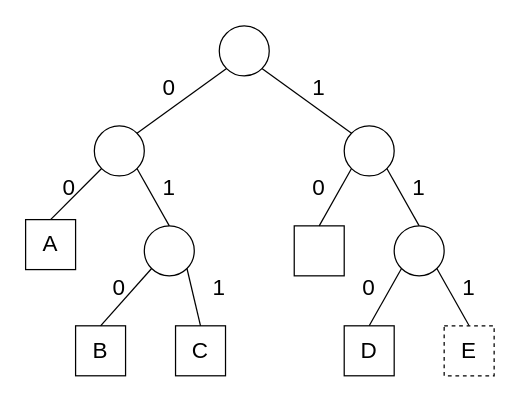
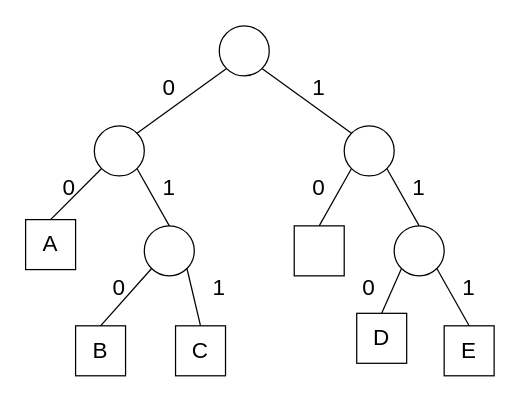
- <mxCell id="19" value="D" style="rounded=0;whiteSpace=wrap;html=1;fontSize=18;" vertex="1" parent="1"><mxGeometry x="275" y="260" width="40" height="40" as="geometry" /></mxCell>
+ <mxCell id="19" value="D" style="rounded=0;whiteSpace=wrap;html=1;fontSize=18;" vertex="1" parent="1"><mxGeometry x="285" y="250" width="40" height="40" as="geometry" /></mxCell>
- <mxCell id="20" value="E" style="rounded=0;whiteSpace=wrap;html=1;fontSize=18;dashed=1;" vertex="1" parent="1"><mxGeometry x="355" y="260" width="40" height="40" as="geometry" /></mxCell>
+ <mxCell id="20" value="E" style="rounded=0;whiteSpace=wrap;html=1;fontSize=18;" vertex="1" parent="1"><mxGeometry x="355" y="260" width="40" height="40" as="geometry" /></mxCell>
